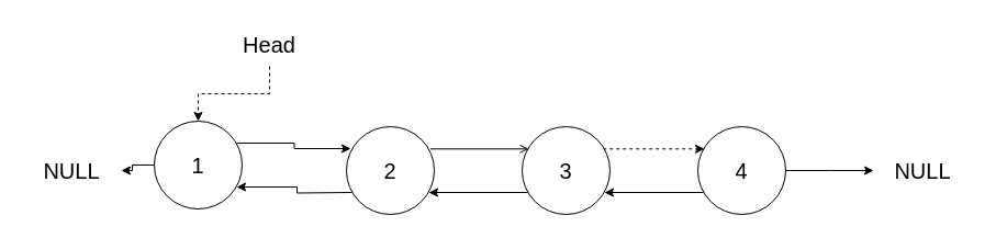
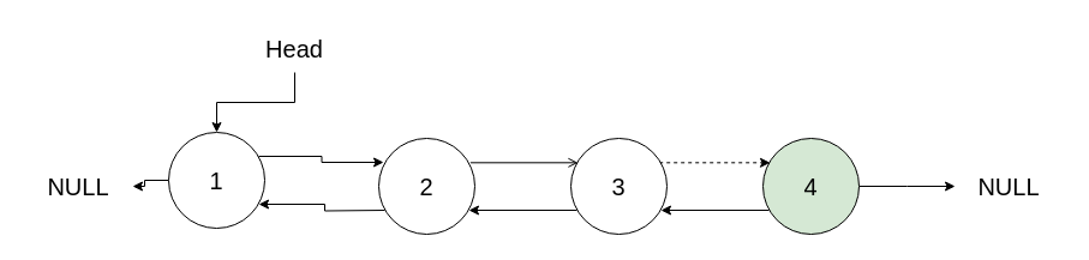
- <mxCell id="11" style="edgeStyle=orthogonalEdgeStyle;rounded=0;orthogonalLoop=1;jettySize=auto;html=1;entryX=0.5;entryY=0;entryDx=0;entryDy=0;dashed=1;" edge="1" parent="1" source="12" target="4"><mxGeometry relative="1" as="geometry" /></mxCell>
+ <mxCell id="11" style="edgeStyle=orthogonalEdgeStyle;rounded=0;orthogonalLoop=1;jettySize=auto;html=1;entryX=0.5;entryY=0;entryDx=0;entryDy=0;" edge="1" parent="1" source="12" target="4"><mxGeometry relative="1" as="geometry" /></mxCell>
- <mxCell id="10" value="&lt;font style=&quot;font-size: 20px&quot;&gt;4&lt;/font&gt;" style="ellipse;whiteSpace=wrap;html=1;aspect=fixed;" vertex="1" parent="1"><mxGeometry x="635" y="115" width="80" height="80" as="geometry" /></mxCell>
+ <mxCell id="10" value="&lt;font style=&quot;font-size: 20px&quot;&gt;4&lt;/font&gt;" style="ellipse;whiteSpace=wrap;html=1;aspect=fixed;fillColor=#d5e8d4;" vertex="1" parent="1"><mxGeometry x="635" y="115" width="80" height="80" as="geometry" /></mxCell>
